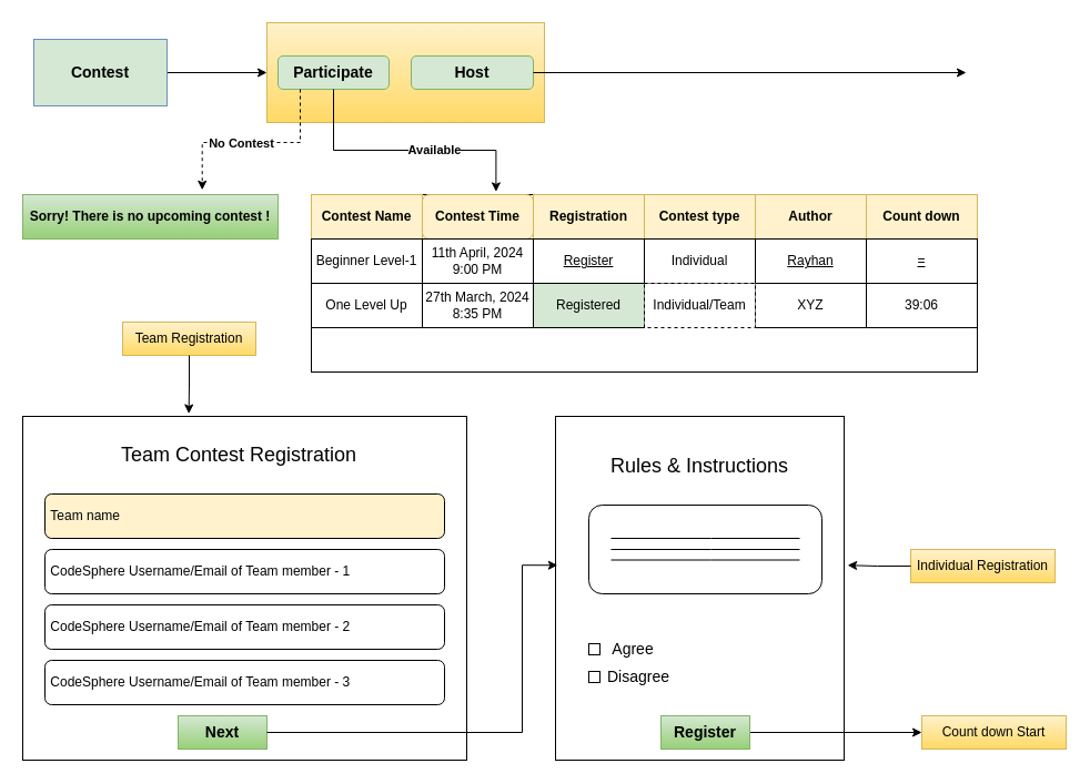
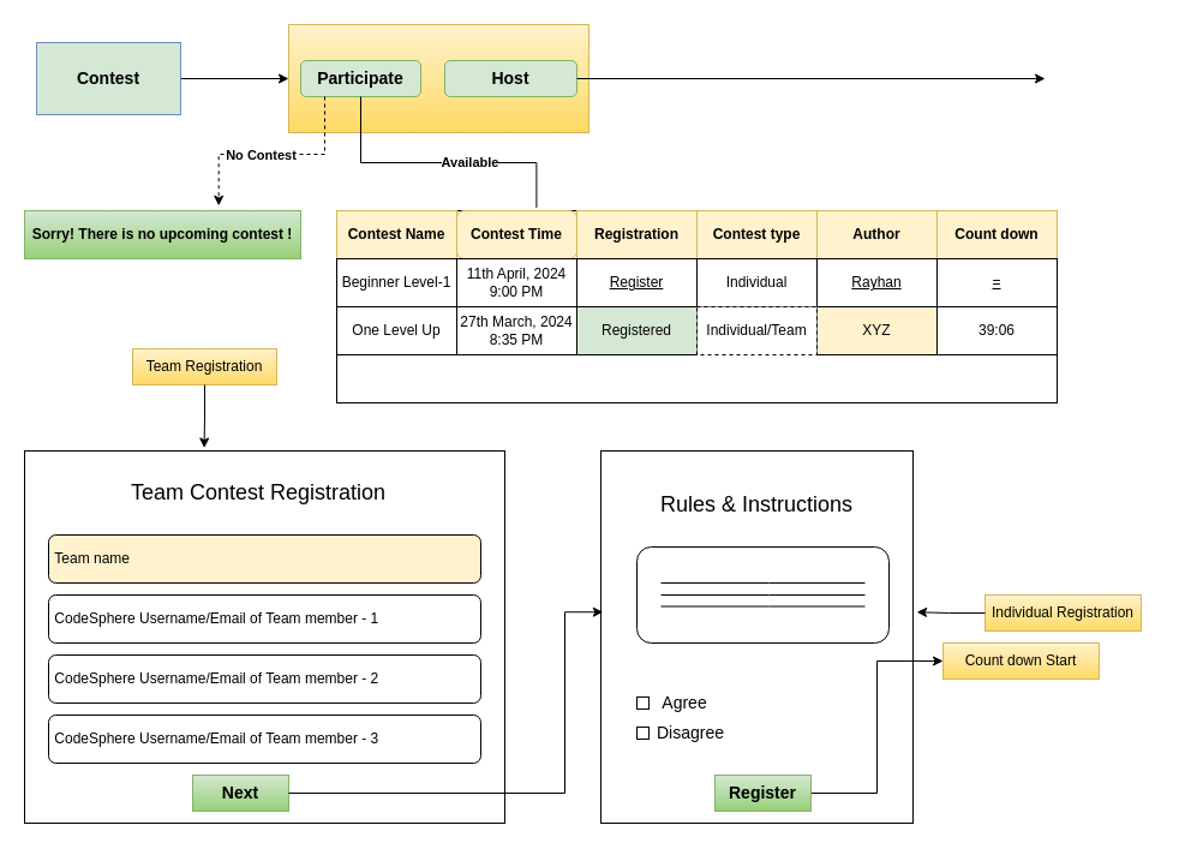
- <mxCell id="26" style="edgeStyle=orthogonalEdgeStyle;rounded=0;orthogonalLoop=1;jettySize=auto;html=1;entryX=0.664;entryY=-0.065;entryDx=0;entryDy=0;entryPerimeter=0;" edge="1" parent="1" source="5" target="12"><mxGeometry relative="1" as="geometry"><Array as="points"><mxPoint x="300" y="135" /><mxPoint x="446" y="135" /></Array></mxGeometry></mxCell>
+ <mxCell id="26" style="edgeStyle=orthogonalEdgeStyle;rounded=0;orthogonalLoop=1;jettySize=auto;html=1;entryX=0.664;entryY=-0.065;entryDx=0;entryDy=0;entryPerimeter=0;endArrow=none;" edge="1" parent="1" source="5" target="12"><mxGeometry relative="1" as="geometry"><Array as="points"><mxPoint x="300" y="135" /><mxPoint x="446" y="135" /></Array></mxGeometry></mxCell>
- <mxCell id="22" value="XYZ" style="rounded=0;whiteSpace=wrap;html=1;" vertex="1" parent="1"><mxGeometry x="680" y="255" width="100" height="40" as="geometry" /></mxCell>
+ <mxCell id="22" value="XYZ" style="rounded=0;whiteSpace=wrap;html=1;fillColor=#fff2cc;" vertex="1" parent="1"><mxGeometry x="680" y="255" width="100" height="40" as="geometry" /></mxCell>
- <mxCell id="55" value="Count down Start" style="rounded=0;whiteSpace=wrap;html=1;fillColor=#fff2cc;gradientColor=#ffd966;strokeColor=#d6b656;" vertex="1" parent="1"><mxGeometry x="830" y="645" width="130" height="30" as="geometry" /></mxCell>
+ <mxCell id="55" value="Count down Start" style="rounded=0;whiteSpace=wrap;html=1;fillColor=#fff2cc;gradientColor=#ffd966;strokeColor=#d6b656;" vertex="1" parent="1"><mxGeometry x="785" y="535" width="130" height="30" as="geometry" /></mxCell>
